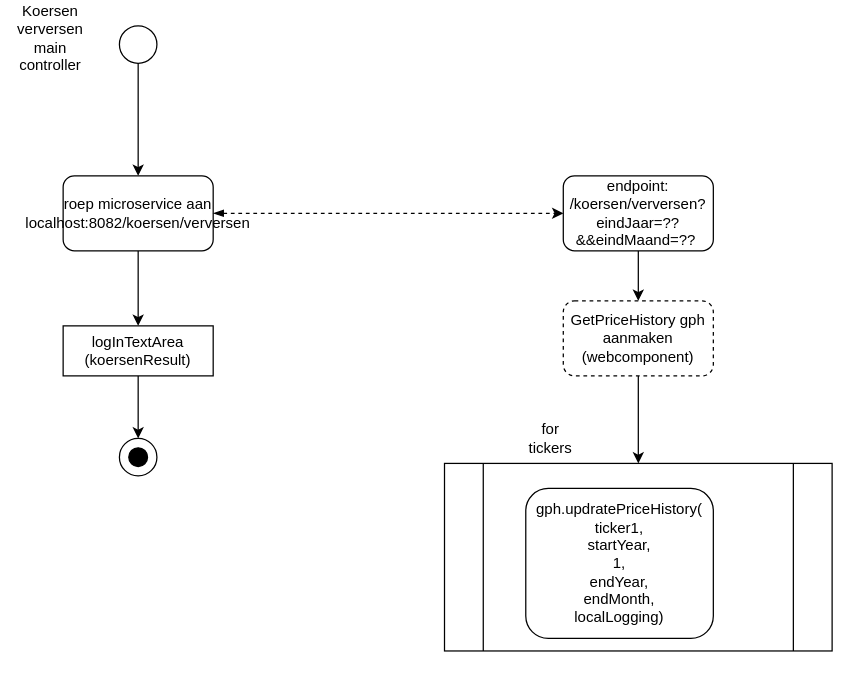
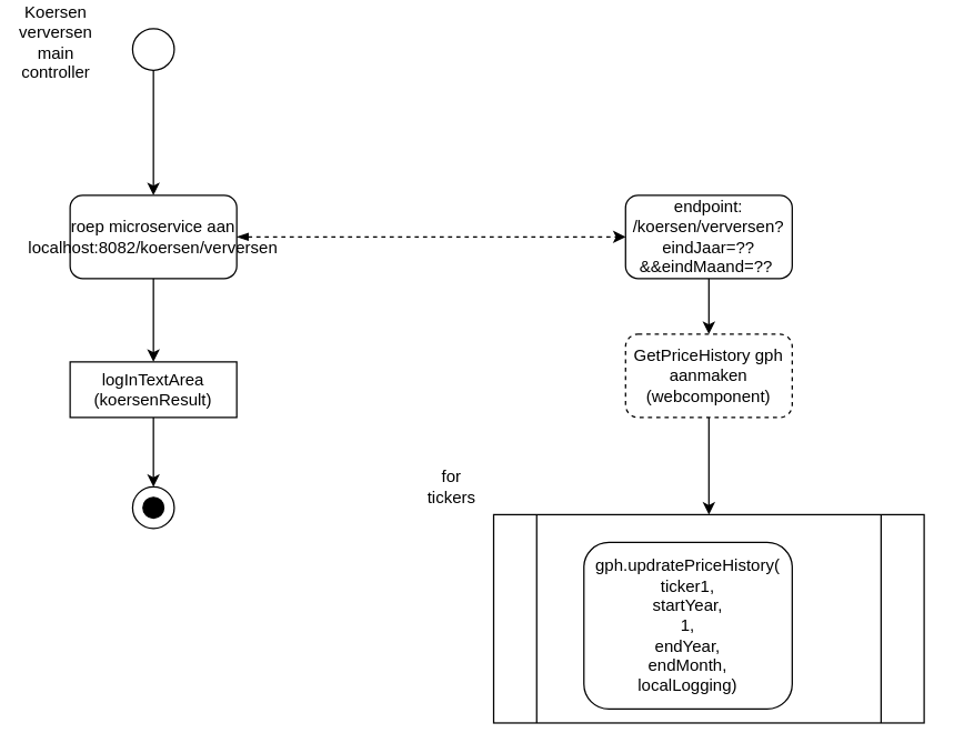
- <mxCell id="16" value="for tickers" style="text;html=1;strokeColor=none;fillColor=none;align=center;verticalAlign=middle;whiteSpace=wrap;rounded=0;" vertex="1" parent="1"><mxGeometry x="420" y="340" width="40" height="20" as="geometry" /></mxCell>
+ <mxCell id="16" value="for tickers" style="text;html=1;strokeColor=none;fillColor=none;align=center;verticalAlign=middle;whiteSpace=wrap;rounded=0;" vertex="1" parent="1"><mxGeometry x="305" y="340" width="40" height="20" as="geometry" /></mxCell>
